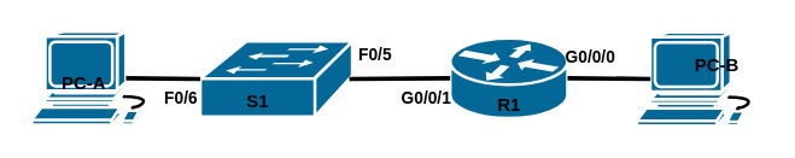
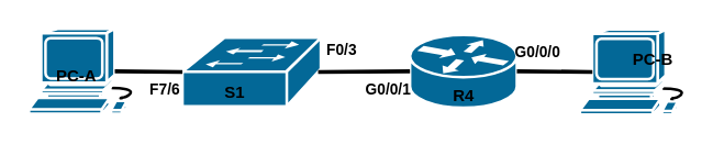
- <mxCell id="14" value="&lt;span style=&quot;font-size: 11px;&quot;&gt;&lt;b&gt;F0/5&lt;br&gt;&lt;/b&gt;&lt;/span&gt;" style="text;html=1;align=center;verticalAlign=middle;resizable=0;points=[];autosize=1;strokeColor=none;fillColor=none;" parent="1" vertex="1"><mxGeometry x="228" y="22.5" width="40" height="26" as="geometry" /></mxCell>
+ <mxCell id="14" value="&lt;span style=&quot;font-size: 11px;&quot;&gt;&lt;b&gt;F0/3&lt;br&gt;&lt;/b&gt;&lt;/span&gt;" style="text;html=1;align=center;verticalAlign=middle;resizable=0;points=[];autosize=1;strokeColor=none;fillColor=none;" parent="1" vertex="1"><mxGeometry x="228" y="22.5" width="40" height="26" as="geometry" /></mxCell>
- <mxCell id="13" value="&lt;b style=&quot;font-size: 11px;&quot;&gt;F0/6&lt;/b&gt;" style="text;html=1;align=center;verticalAlign=middle;resizable=0;points=[];autosize=1;strokeColor=none;fillColor=none;fontSize=11;" parent="1" vertex="1"><mxGeometry x="99" y="52" width="40" height="25" as="geometry" /></mxCell>
+ <mxCell id="13" value="&lt;b style=&quot;font-size: 11px;&quot;&gt;F7/6&lt;/b&gt;" style="text;html=1;align=center;verticalAlign=middle;resizable=0;points=[];autosize=1;strokeColor=none;fillColor=none;fontSize=11;" parent="1" vertex="1"><mxGeometry x="99" y="52" width="40" height="25" as="geometry" /></mxCell>
- <mxCell id="9" value="&lt;b&gt;R1&lt;/b&gt;" style="text;html=1;align=center;verticalAlign=middle;resizable=0;points=[];autosize=1;strokeColor=none;fillColor=none;" parent="1" vertex="1"><mxGeometry x="320.5" y="57" width="33" height="26" as="geometry" /></mxCell>
+ <mxCell id="9" value="&lt;b&gt;R4&lt;/b&gt;" style="text;html=1;align=center;verticalAlign=middle;resizable=0;points=[];autosize=1;strokeColor=none;fillColor=none;" parent="1" vertex="1"><mxGeometry x="320.5" y="57" width="33" height="26" as="geometry" /></mxCell>
